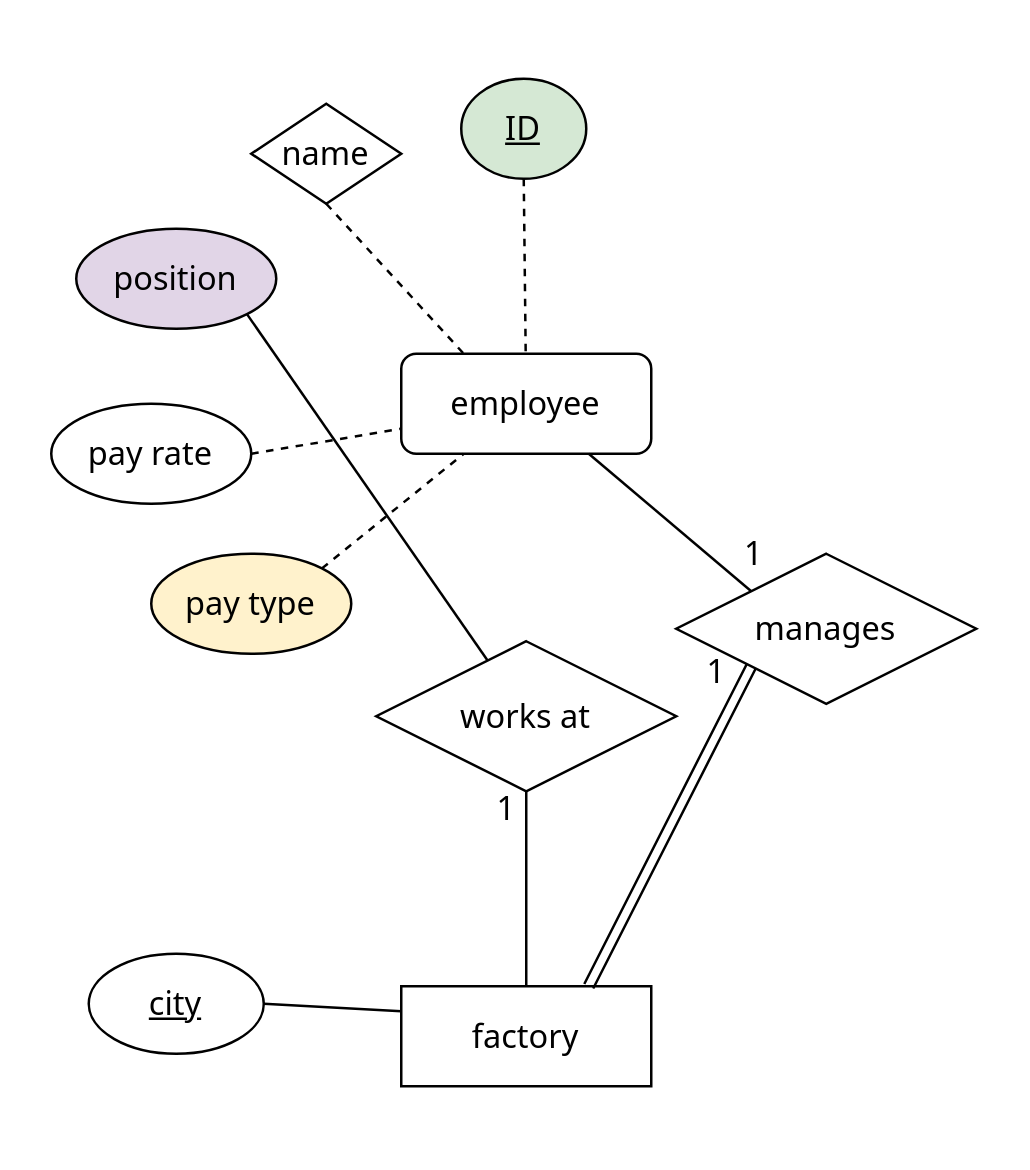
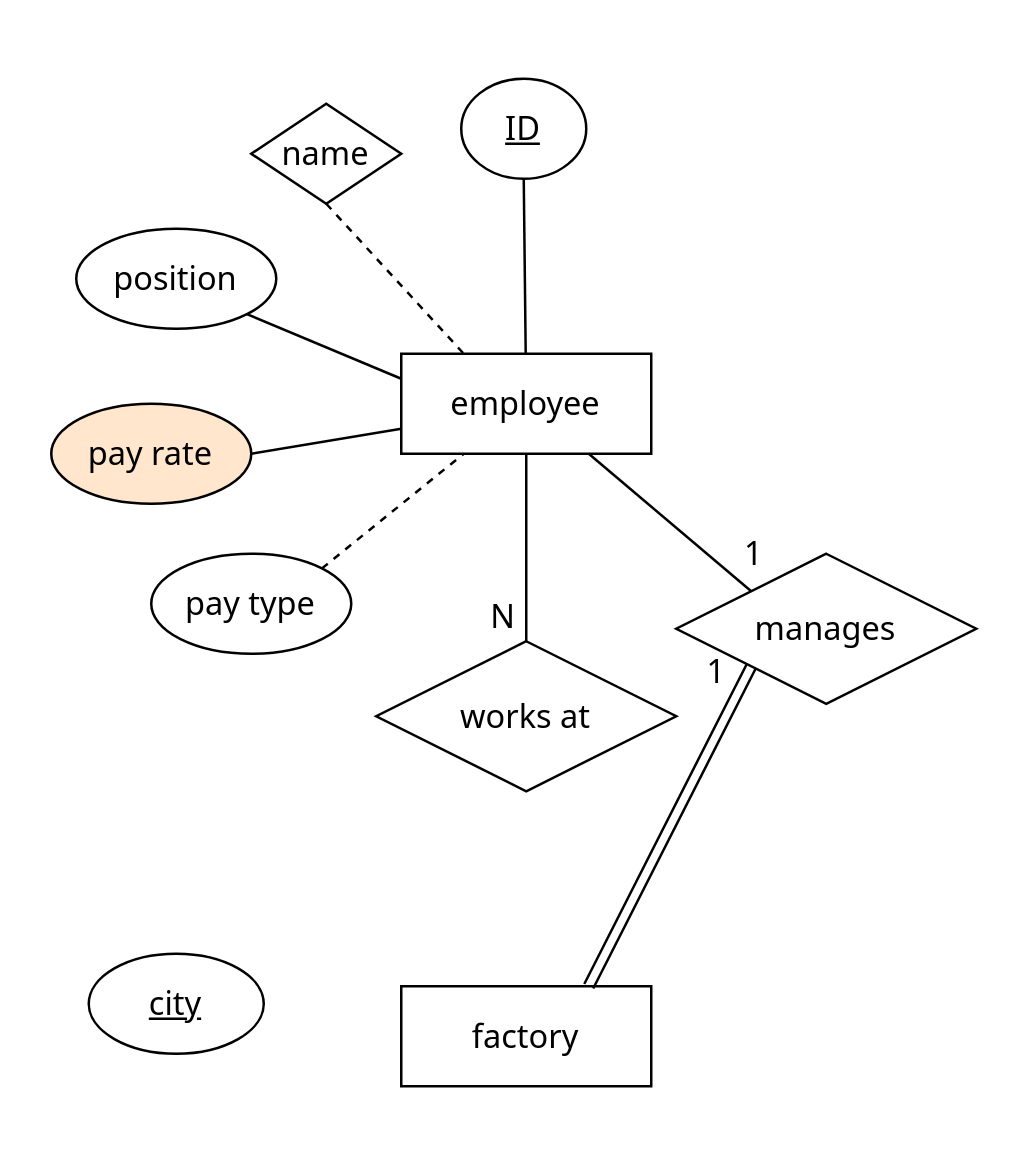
- <mxCell id="4" value="ID" style="ellipse;whiteSpace=wrap;html=1;align=center;fontStyle=4;fontSize=13;fontFamily=Noto Sans;fontSource=https%3A%2F%2Ffonts.googleapis.com%2Fcss%3Ffamily%3DNoto%2BSans;fillColor=#d5e8d4;" vertex="1" parent="1"><mxGeometry x="184" y="31" width="50" height="40" as="geometry" /></mxCell>
+ <mxCell id="4" value="ID" style="ellipse;whiteSpace=wrap;html=1;align=center;fontStyle=4;fontSize=13;fontFamily=Noto Sans;fontSource=https%3A%2F%2Ffonts.googleapis.com%2Fcss%3Ffamily%3DNoto%2BSans;" vertex="1" parent="1"><mxGeometry x="184" y="31" width="50" height="40" as="geometry" /></mxCell>
- <mxCell id="5" value="" style="endArrow=none;html=1;rounded=0;exitX=0.5;exitY=1;exitDx=0;exitDy=0;fontSize=13;fontFamily=Noto Sans;fontSource=https%3A%2F%2Ffonts.googleapis.com%2Fcss%3Ffamily%3DNoto%2BSans;dashed=1;" edge="1" parent="1" source="4" target="2"><mxGeometry relative="1" as="geometry"><mxPoint x="300" y="271" as="sourcePoint" /><mxPoint x="460" y="271" as="targetPoint" /></mxGeometry></mxCell>
+ <mxCell id="5" value="" style="endArrow=none;html=1;rounded=0;exitX=0.5;exitY=1;exitDx=0;exitDy=0;fontSize=13;fontFamily=Noto Sans;fontSource=https%3A%2F%2Ffonts.googleapis.com%2Fcss%3Ffamily%3DNoto%2BSans;" edge="1" parent="1" source="4" target="2"><mxGeometry relative="1" as="geometry"><mxPoint x="300" y="271" as="sourcePoint" /><mxPoint x="460" y="271" as="targetPoint" /></mxGeometry></mxCell>
- <mxCell id="7" value="position" style="ellipse;whiteSpace=wrap;html=1;align=center;fontSize=13;fontFamily=Noto Sans;fontSource=https%3A%2F%2Ffonts.googleapis.com%2Fcss%3Ffamily%3DNoto%2BSans;fillColor=#e1d5e7;" vertex="1" parent="1"><mxGeometry x="30" y="91" width="80" height="40" as="geometry" /></mxCell>
+ <mxCell id="7" value="position" style="ellipse;whiteSpace=wrap;html=1;align=center;fontSize=13;fontFamily=Noto Sans;fontSource=https%3A%2F%2Ffonts.googleapis.com%2Fcss%3Ffamily%3DNoto%2BSans;" vertex="1" parent="1"><mxGeometry x="30" y="91" width="80" height="40" as="geometry" /></mxCell>
- <mxCell id="2" value="employee" style="whiteSpace=wrap;html=1;align=center;fontSize=13;fontFamily=Noto Sans;fontSource=https%3A%2F%2Ffonts.googleapis.com%2Fcss%3Ffamily%3DNoto%2BSans;rounded=1;" vertex="1" parent="1"><mxGeometry x="160" y="141" width="100" height="40" as="geometry" /></mxCell>
+ <mxCell id="2" value="employee" style="whiteSpace=wrap;html=1;align=center;fontSize=13;fontFamily=Noto Sans;fontSource=https%3A%2F%2Ffonts.googleapis.com%2Fcss%3Ffamily%3DNoto%2BSans;" vertex="1" parent="1"><mxGeometry x="160" y="141" width="100" height="40" as="geometry" /></mxCell>
- <mxCell id="10" value="" style="endArrow=none;html=1;rounded=0;exitX=1;exitY=0.5;exitDx=0;exitDy=0;entryX=0;entryY=0.75;entryDx=0;entryDy=0;fontSize=13;fontFamily=Noto Sans;fontSource=https%3A%2F%2Ffonts.googleapis.com%2Fcss%3Ffamily%3DNoto%2BSans;dashed=1;" edge="1" parent="1" source="9" target="2"><mxGeometry relative="1" as="geometry"><mxPoint x="108.284" y="135.142" as="sourcePoint" /><mxPoint x="170" y="161" as="targetPoint" /></mxGeometry></mxCell>
+ <mxCell id="10" value="" style="endArrow=none;html=1;rounded=0;exitX=1;exitY=0.5;exitDx=0;exitDy=0;entryX=0;entryY=0.75;entryDx=0;entryDy=0;fontSize=13;fontFamily=Noto Sans;fontSource=https%3A%2F%2Ffonts.googleapis.com%2Fcss%3Ffamily%3DNoto%2BSans;" edge="1" parent="1" source="9" target="2"><mxGeometry relative="1" as="geometry"><mxPoint x="108.284" y="135.142" as="sourcePoint" /><mxPoint x="170" y="161" as="targetPoint" /></mxGeometry></mxCell>
- <mxCell id="9" value="pay rate" style="ellipse;whiteSpace=wrap;html=1;align=center;fontSize=13;fontFamily=Noto Sans;fontSource=https%3A%2F%2Ffonts.googleapis.com%2Fcss%3Ffamily%3DNoto%2BSans;" vertex="1" parent="1"><mxGeometry x="20" y="161" width="80" height="40" as="geometry" /></mxCell>
+ <mxCell id="9" value="pay rate" style="ellipse;whiteSpace=wrap;html=1;align=center;fontSize=13;fontFamily=Noto Sans;fontSource=https%3A%2F%2Ffonts.googleapis.com%2Fcss%3Ffamily%3DNoto%2BSans;fillColor=#ffe6cc;" vertex="1" parent="1"><mxGeometry x="20" y="161" width="80" height="40" as="geometry" /></mxCell>
+ <mxCell id="15" value="" style="endArrow=none;html=1;rounded=0;exitX=0.5;exitY=1;exitDx=0;exitDy=0;entryX=0.5;entryY=0;entryDx=0;entryDy=0;fontSize=13;fontFamily=Noto Sans;fontSource=https%3A%2F%2Ffonts.googleapis.com%2Fcss%3Ffamily%3DNoto%2BSans;" edge="1" parent="1" source="2" target="13"><mxGeometry relative="1" as="geometry"><mxPoint x="300" y="271" as="sourcePoint" /><mxPoint x="460" y="271" as="targetPoint" /></mxGeometry></mxCell>
+ <mxCell id="16" value="N" style="resizable=0;html=1;align=right;verticalAlign=bottom;fontSize=13;fontFamily=Noto Sans;fontSource=https%3A%2F%2Ffonts.googleapis.com%2Fcss%3Ffamily%3DNoto%2BSans;" connectable="0" vertex="1" parent="15"><mxGeometry x="1" relative="1" as="geometry"><mxPoint x="-4" as="offset" /></mxGeometry></mxCell>
- <mxCell id="8" value="" style="endArrow=none;html=1;rounded=0;exitX=1;exitY=1;exitDx=0;exitDy=0;fontSize=13;fontFamily=Noto Sans;fontSource=https%3A%2F%2Ffonts.googleapis.com%2Fcss%3Ffamily%3DNoto%2BSans;" edge="1" parent="1" source="7" target="13"><mxGeometry relative="1" as="geometry"><mxPoint x="140" y="101" as="sourcePoint" /><mxPoint x="195" y="151" as="targetPoint" /></mxGeometry></mxCell>
+ <mxCell id="8" value="" style="endArrow=none;html=1;rounded=0;exitX=1;exitY=1;exitDx=0;exitDy=0;entryX=0;entryY=0.25;entryDx=0;entryDy=0;fontSize=13;fontFamily=Noto Sans;fontSource=https%3A%2F%2Ffonts.googleapis.com%2Fcss%3Ffamily%3DNoto%2BSans;" edge="1" parent="1" source="7" target="2"><mxGeometry relative="1" as="geometry"><mxPoint x="140" y="101" as="sourcePoint" /><mxPoint x="195" y="151" as="targetPoint" /></mxGeometry></mxCell>
- <mxCell id="11" value="pay type" style="ellipse;whiteSpace=wrap;html=1;align=center;fontSize=13;fontFamily=Noto Sans;fontSource=https%3A%2F%2Ffonts.googleapis.com%2Fcss%3Ffamily%3DNoto%2BSans;fillColor=#fff2cc;" vertex="1" parent="1"><mxGeometry x="60" y="221" width="80" height="40" as="geometry" /></mxCell>
+ <mxCell id="11" value="pay type" style="ellipse;whiteSpace=wrap;html=1;align=center;fontSize=13;fontFamily=Noto Sans;fontSource=https%3A%2F%2Ffonts.googleapis.com%2Fcss%3Ffamily%3DNoto%2BSans;" vertex="1" parent="1"><mxGeometry x="60" y="221" width="80" height="40" as="geometry" /></mxCell>
- <mxCell id="17" value="" style="endArrow=none;html=1;rounded=0;exitX=0.5;exitY=0;exitDx=0;exitDy=0;fontSize=13;fontFamily=Noto Sans;fontSource=https%3A%2F%2Ffonts.googleapis.com%2Fcss%3Ffamily%3DNoto%2BSans;" edge="1" parent="1" source="14" target="13"><mxGeometry relative="1" as="geometry"><mxPoint x="300" y="271" as="sourcePoint" /><mxPoint x="210" y="351" as="targetPoint" /></mxGeometry></mxCell>
- <mxCell id="18" value="1" style="resizable=0;html=1;align=right;verticalAlign=bottom;rotation=0;fontSize=13;fontFamily=Noto Sans;fontSource=https%3A%2F%2Ffonts.googleapis.com%2Fcss%3Ffamily%3DNoto%2BSans;" connectable="0" vertex="1" parent="17"><mxGeometry x="1" relative="1" as="geometry"><mxPoint x="-4" y="17" as="offset" /></mxGeometry></mxCell>
- <mxCell id="25" value="" style="endArrow=none;html=1;rounded=0;entryX=0;entryY=0.25;entryDx=0;entryDy=0;exitX=1;exitY=0.5;exitDx=0;exitDy=0;fontSize=13;fontFamily=Noto Sans;fontSource=https%3A%2F%2Ffonts.googleapis.com%2Fcss%3Ffamily%3DNoto%2BSans;" edge="1" parent="1" source="24" target="14"><mxGeometry relative="1" as="geometry"><mxPoint x="83.284" y="476.858" as="sourcePoint" /><mxPoint x="140" y="431" as="targetPoint" /></mxGeometry></mxCell>
